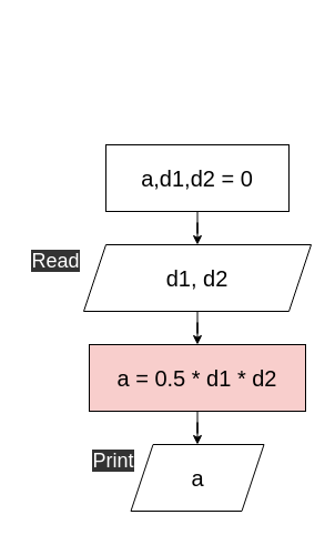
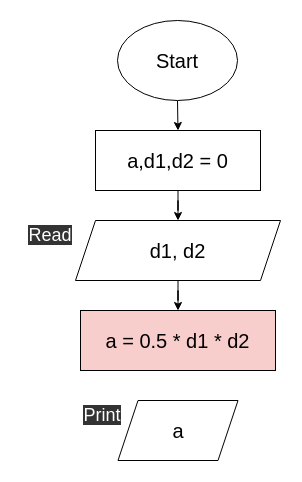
+ <mxCell id="3" value="&lt;font style=&quot;font-size: 20px;&quot;&gt;Start&lt;/font&gt;" style="ellipse;whiteSpace=wrap;html=1;" vertex="1" parent="1"><mxGeometry x="117" y="20" width="120" height="80" as="geometry" /></mxCell>
+ <mxCell id="2" style="edgeStyle=orthogonalEdgeStyle;rounded=0;orthogonalLoop=1;jettySize=auto;html=1;exitX=0.5;exitY=1;exitDx=0;exitDy=0;entryX=0.5;entryY=0;entryDx=0;entryDy=0;" edge="1" parent="1" source="3" target="5"><mxGeometry relative="1" as="geometry" /></mxCell>
- <mxCell id="8" value="" style="edgeStyle=orthogonalEdgeStyle;rounded=0;orthogonalLoop=1;jettySize=auto;html=1;" edge="1" parent="1" source="9" target="10"><mxGeometry relative="1" as="geometry" /></mxCell>
